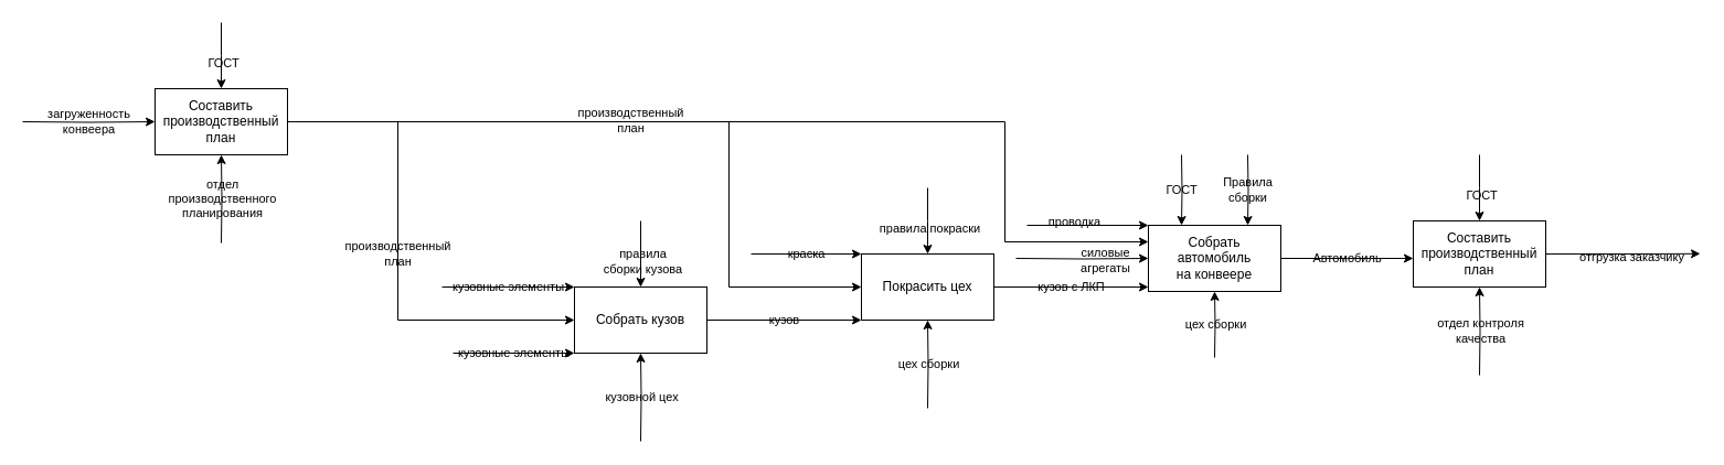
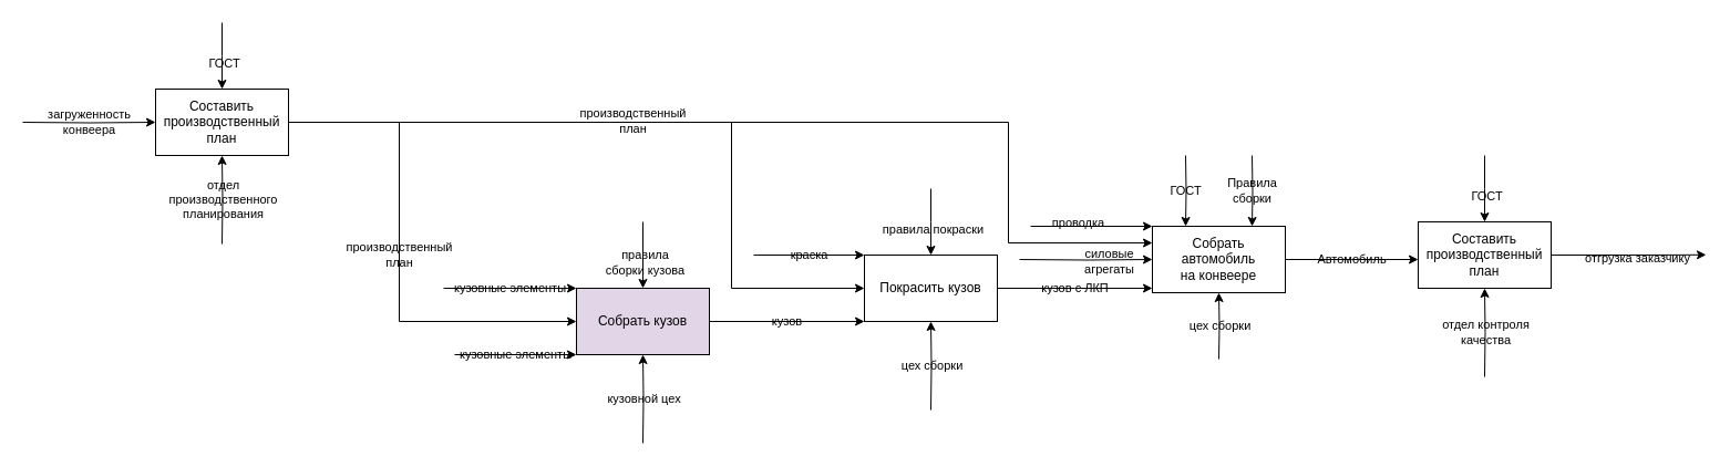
- <mxCell id="32" value="Покрасить цех" style="rounded=0;whiteSpace=wrap;html=1;" vertex="1" parent="1"><mxGeometry x="780" y="230" width="120" height="60" as="geometry" /></mxCell>
+ <mxCell id="32" value="Покрасить кузов" style="rounded=0;whiteSpace=wrap;html=1;" vertex="1" parent="1"><mxGeometry x="780" y="230" width="120" height="60" as="geometry" /></mxCell>
- <mxCell id="25" value="Собрать кузов" style="rounded=0;whiteSpace=wrap;html=1;" vertex="1" parent="1"><mxGeometry x="520" y="260" width="120" height="60" as="geometry" /></mxCell>
+ <mxCell id="25" value="Собрать кузов" style="rounded=0;whiteSpace=wrap;html=1;fillColor=#e1d5e7;" vertex="1" parent="1"><mxGeometry x="520" y="260" width="120" height="60" as="geometry" /></mxCell>
